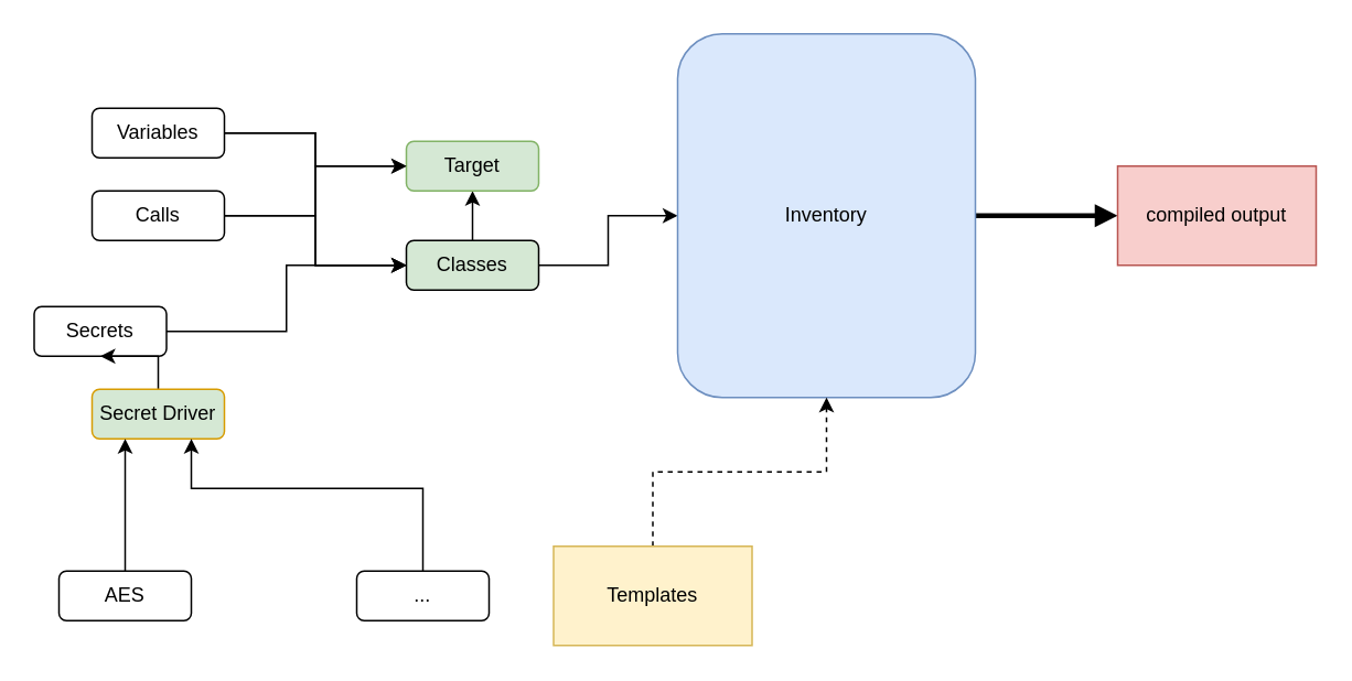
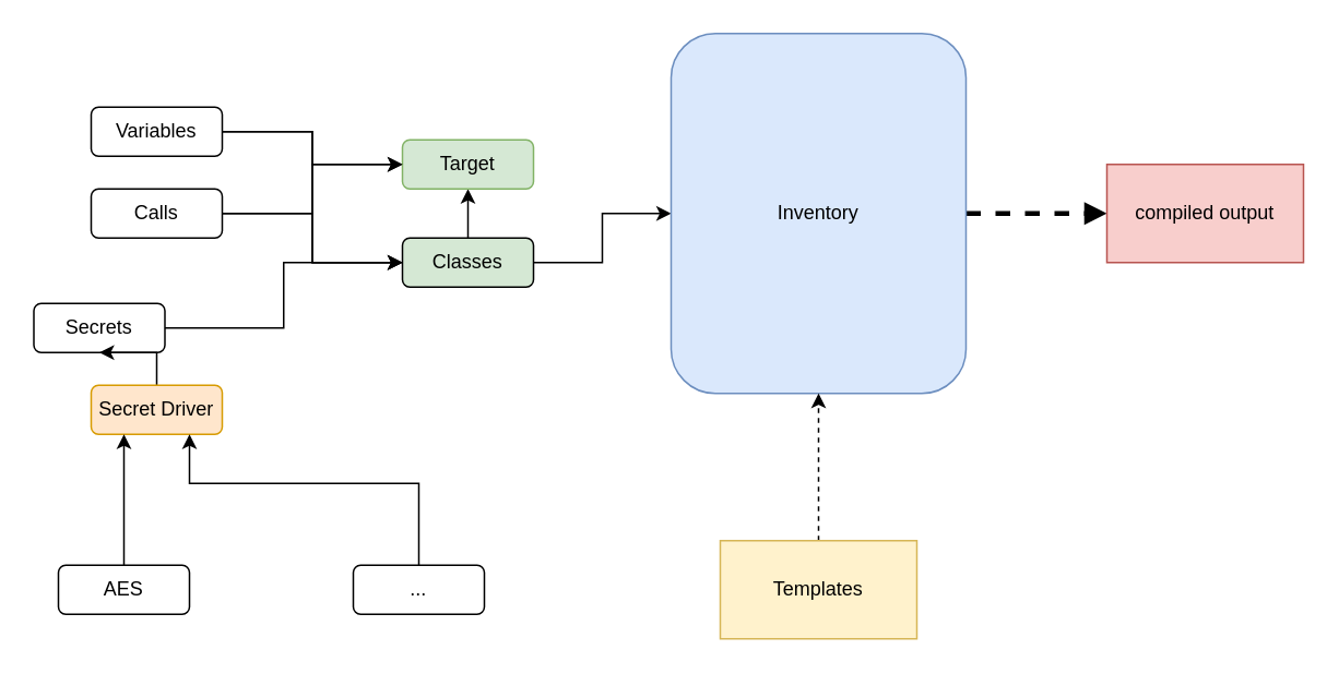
- <mxCell id="6" style="edgeStyle=orthogonalEdgeStyle;rounded=0;orthogonalLoop=1;jettySize=auto;html=1;exitX=1;exitY=0.5;exitDx=0;exitDy=0;strokeWidth=3;endArrow=block;endFill=1;entryX=0;entryY=0.5;entryDx=0;entryDy=0;" edge="1" parent="1" source="7" target="24"><mxGeometry relative="1" as="geometry"><mxPoint x="715" y="129.857" as="targetPoint" /></mxGeometry></mxCell>
+ <mxCell id="6" style="edgeStyle=orthogonalEdgeStyle;rounded=0;orthogonalLoop=1;jettySize=auto;html=1;exitX=1;exitY=0.5;exitDx=0;exitDy=0;strokeWidth=3;endArrow=block;endFill=1;entryX=0;entryY=0.5;entryDx=0;entryDy=0;dashed=1;" edge="1" parent="1" source="7" target="24"><mxGeometry relative="1" as="geometry"><mxPoint x="715" y="129.857" as="targetPoint" /></mxGeometry></mxCell>
- <mxCell id="17" value="Secret Driver" style="rounded=1;whiteSpace=wrap;html=1;fillColor=#d5e8d4;strokeColor=#d79b00;" vertex="1" parent="1"><mxGeometry x="55" y="235" width="80" height="30" as="geometry" /></mxCell>
+ <mxCell id="17" value="Secret Driver" style="rounded=1;whiteSpace=wrap;html=1;fillColor=#ffe6cc;strokeColor=#d79b00;" vertex="1" parent="1"><mxGeometry x="55" y="235" width="80" height="30" as="geometry" /></mxCell>
- <mxCell id="23" value="Templates" style="rounded=0;whiteSpace=wrap;html=1;fillColor=#fff2cc;strokeColor=#d6b656;" vertex="1" parent="1"><mxGeometry x="334" y="330" width="120" height="60" as="geometry" /></mxCell>
+ <mxCell id="23" value="Templates" style="rounded=0;whiteSpace=wrap;html=1;fillColor=#fff2cc;strokeColor=#d6b656;" vertex="1" parent="1"><mxGeometry x="439" y="330" width="120" height="60" as="geometry" /></mxCell>
